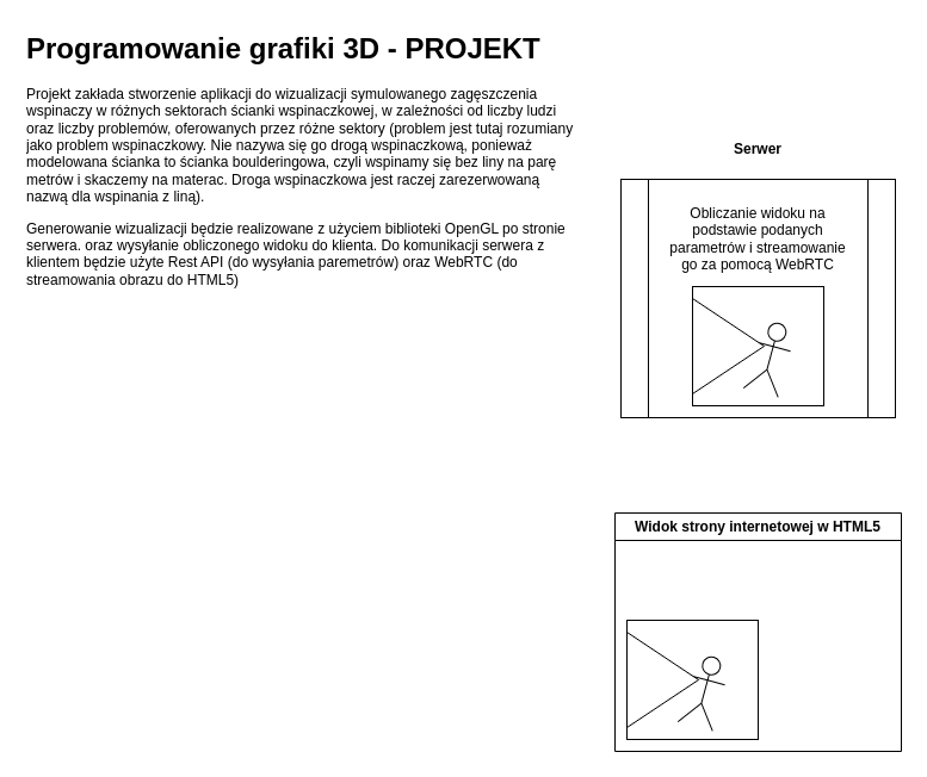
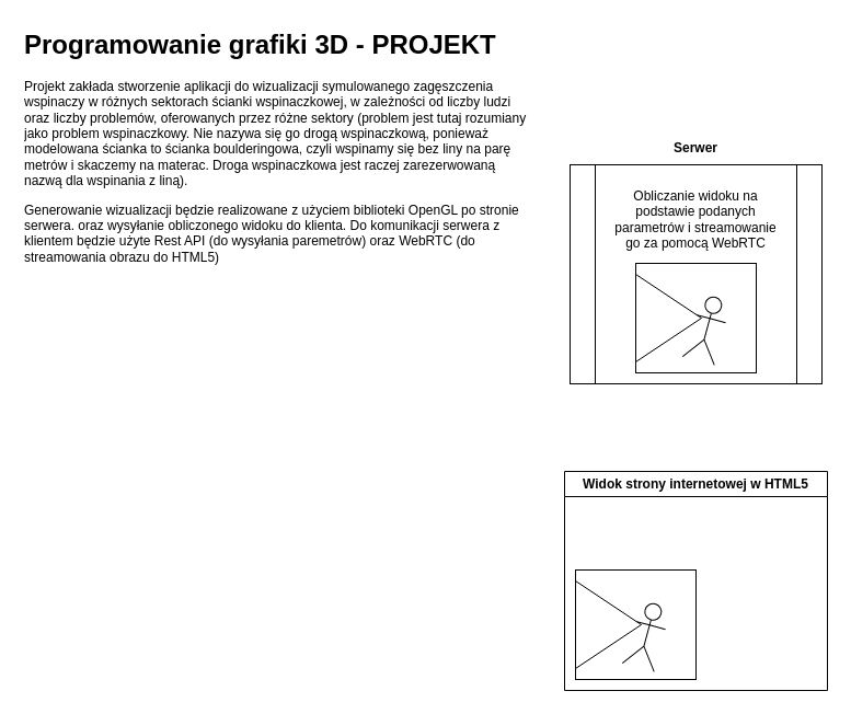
- <mxCell id="11" value="Serwer" style="text;html=1;align=center;verticalAlign=middle;whiteSpace=wrap;rounded=0;fontStyle=1" vertex="1" parent="1"><mxGeometry x="575" y="110" width="120" height="30" as="geometry" /></mxCell>
+ <mxCell id="11" value="Serwer" style="text;html=1;align=center;verticalAlign=middle;whiteSpace=wrap;rounded=0;fontStyle=1" vertex="1" parent="1"><mxGeometry x="575" y="120" width="120" height="30" as="geometry" /></mxCell>
